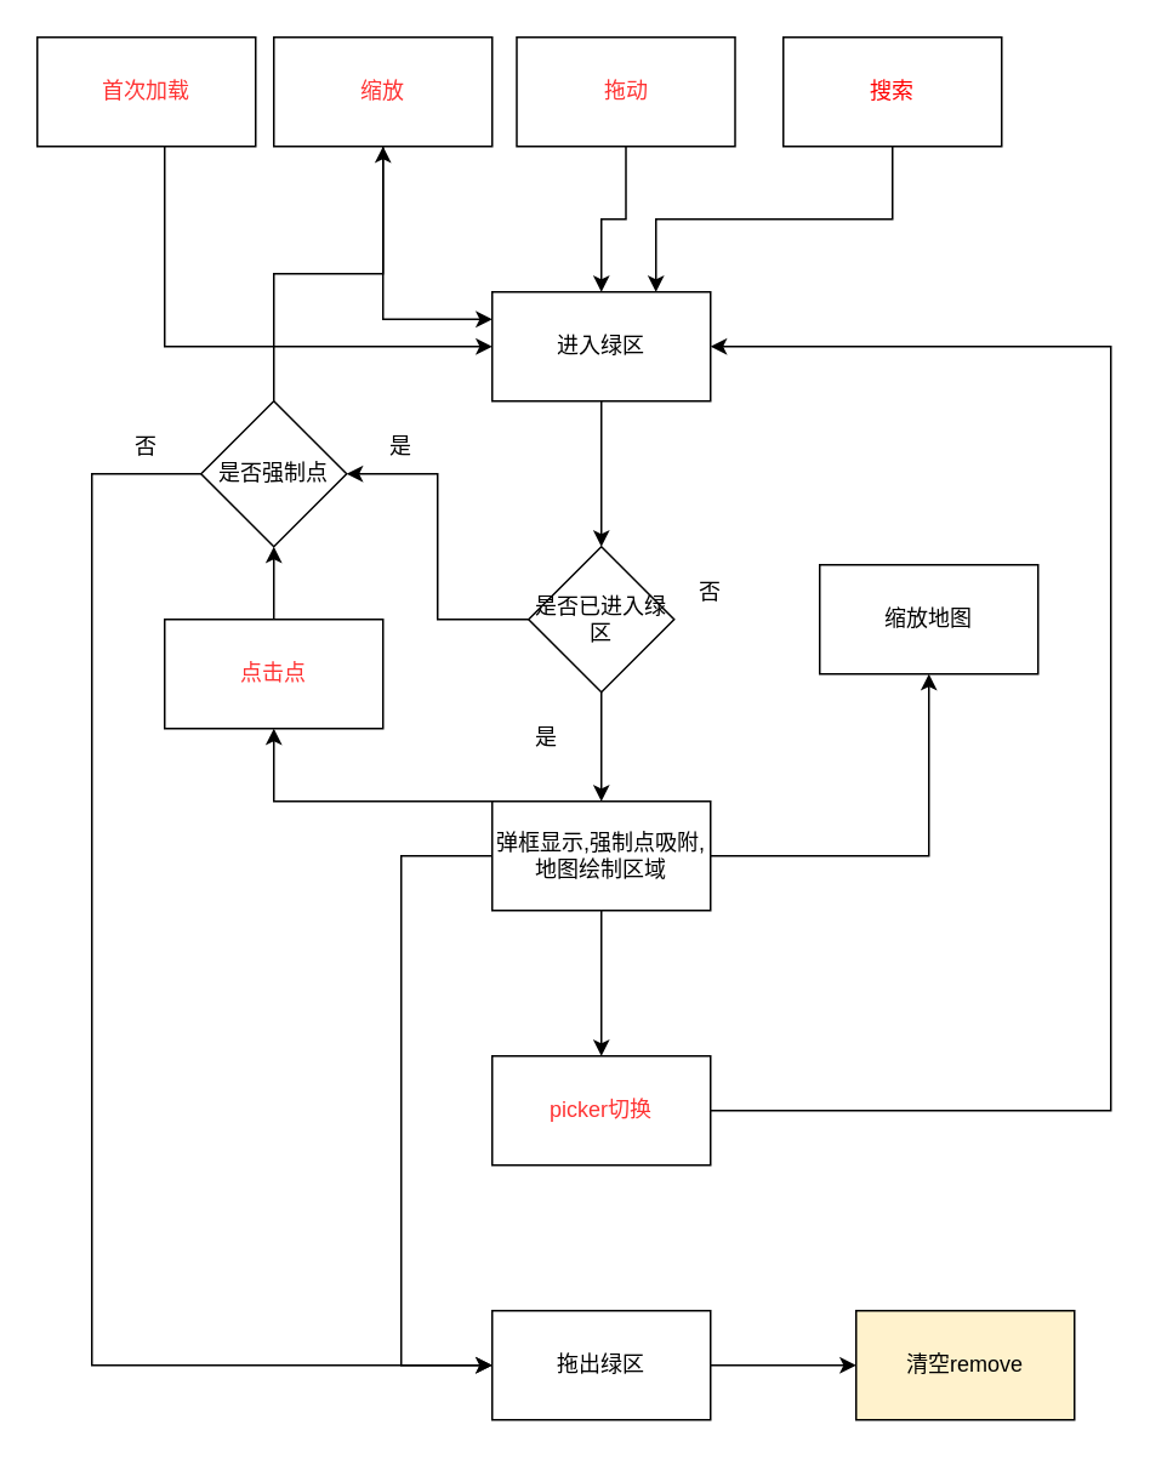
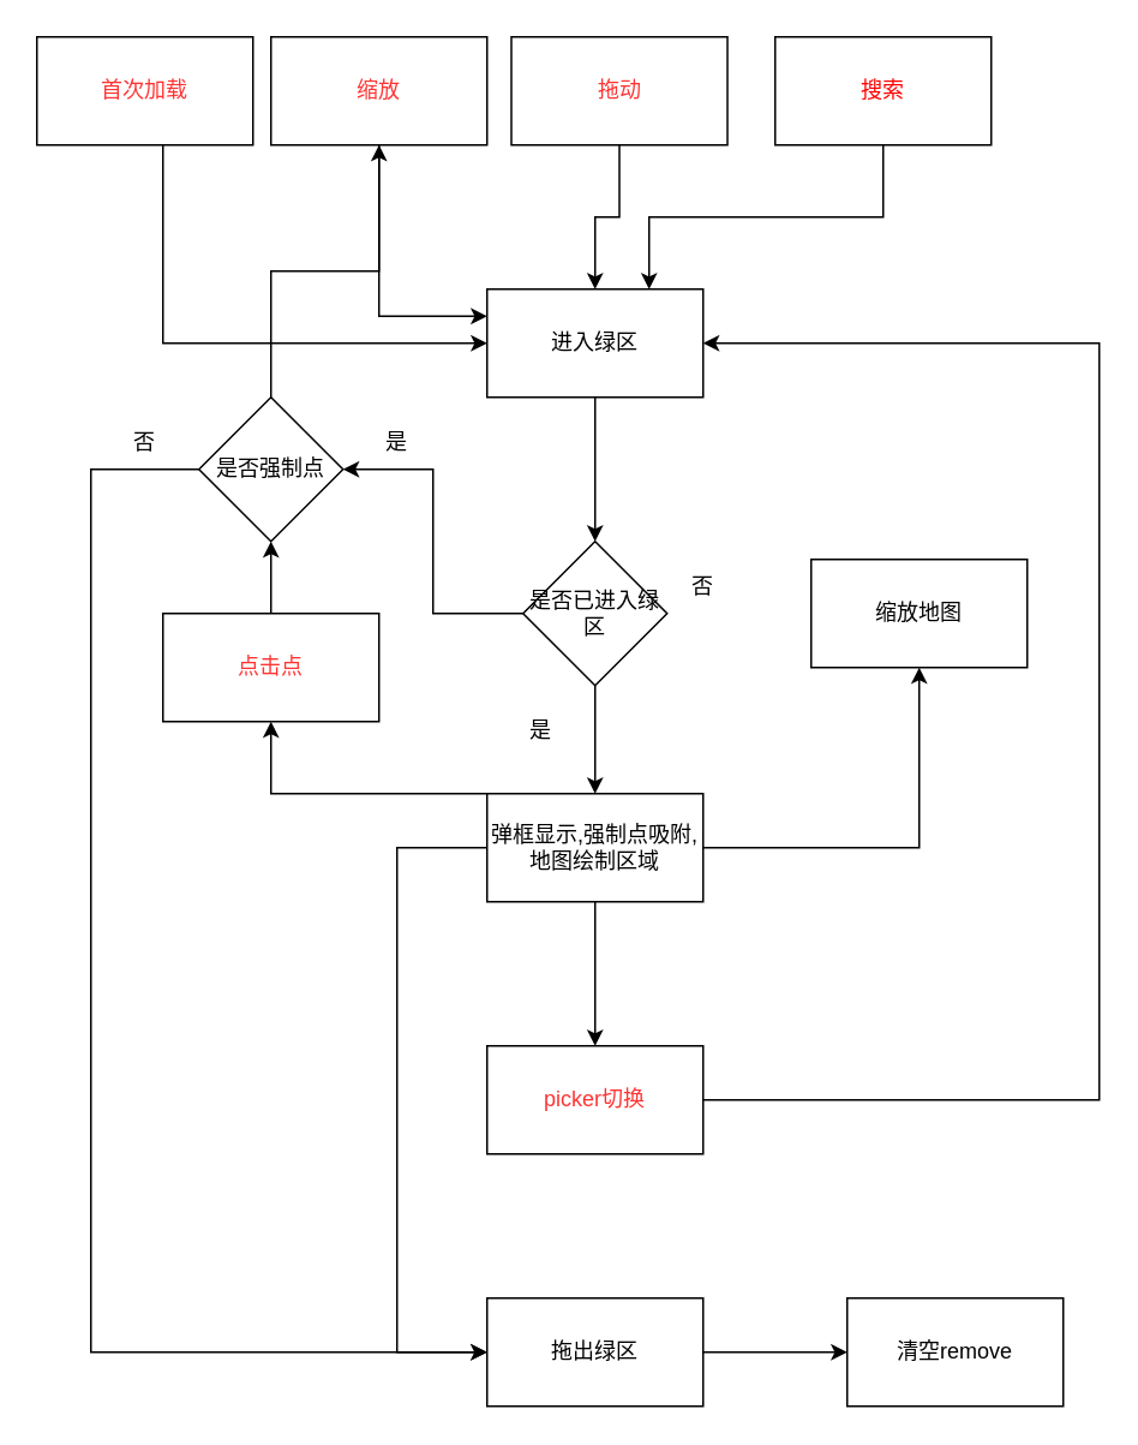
- <mxCell id="23" value="清空remove" style="rounded=0;whiteSpace=wrap;html=1;fillColor=#fff2cc;" vertex="1" parent="1"><mxGeometry x="470" y="720" width="120" height="60" as="geometry" /></mxCell>
+ <mxCell id="23" value="清空remove" style="rounded=0;whiteSpace=wrap;html=1;" vertex="1" parent="1"><mxGeometry x="470" y="720" width="120" height="60" as="geometry" /></mxCell>
